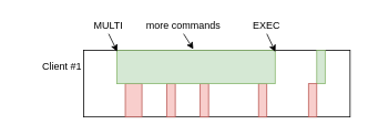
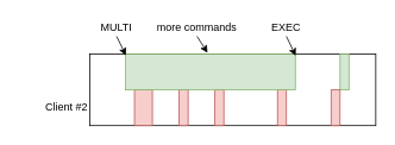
- <mxCell id="9" value="&lt;div align=&quot;right&quot;&gt;Client #1&lt;br&gt;&lt;/div&gt;" style="text;html=1;strokeColor=none;fillColor=none;align=right;verticalAlign=middle;whiteSpace=wrap;rounded=0;" vertex="1" parent="1"><mxGeometry x="20" y="70" width="80" height="20" as="geometry" /></mxCell>
+ <mxCell id="10" value="&lt;div align=&quot;right&quot;&gt;Client #2&lt;/div&gt;" style="text;html=1;strokeColor=none;fillColor=none;align=right;verticalAlign=middle;whiteSpace=wrap;rounded=0;" vertex="1" parent="1"><mxGeometry x="20" y="110" width="80" height="20" as="geometry" /></mxCell>
